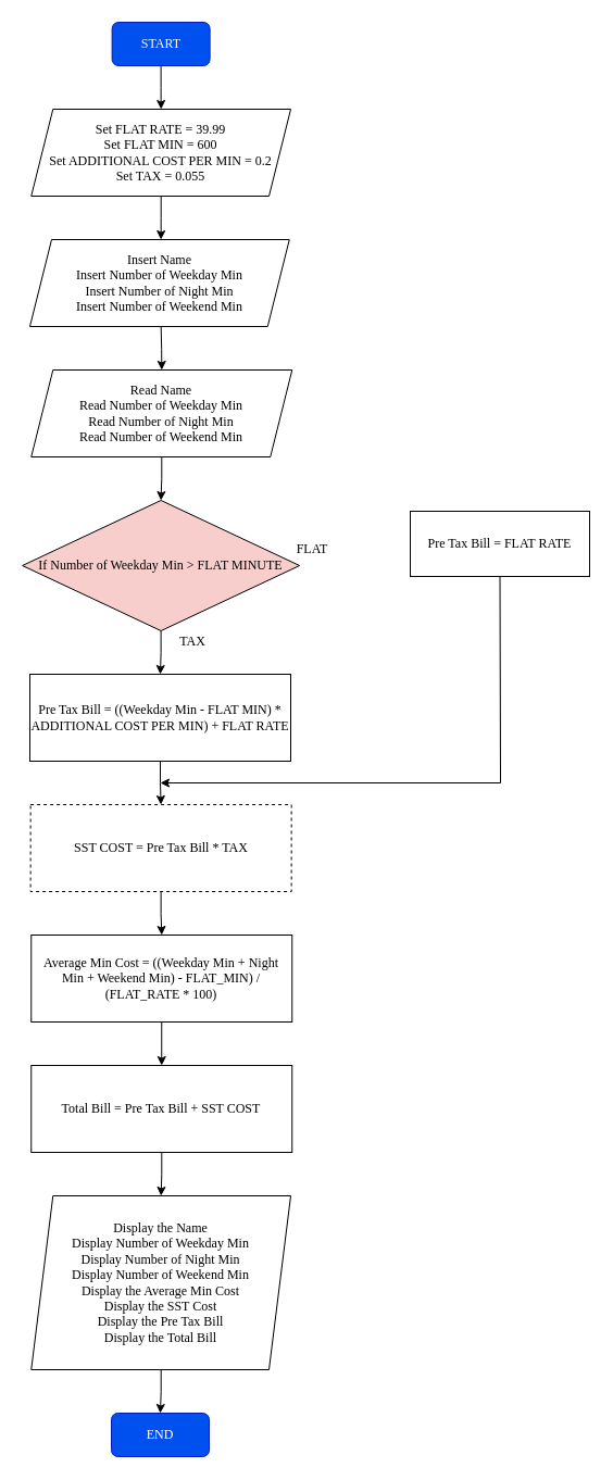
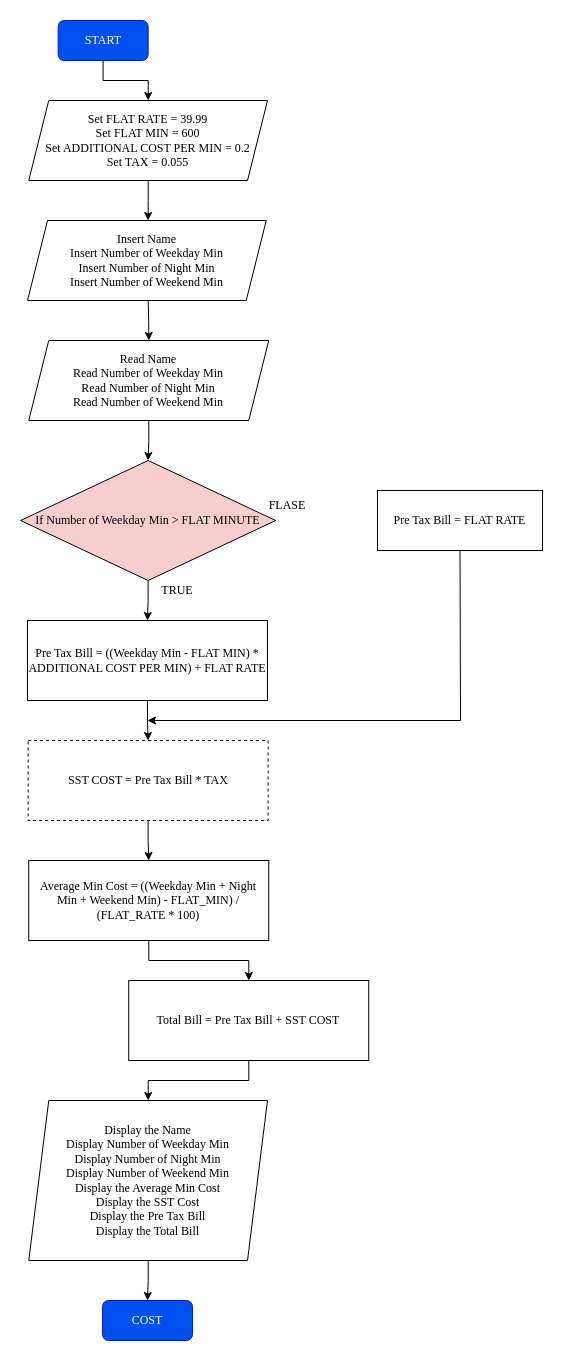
- <mxCell id="3" value="START" style="rounded=1;whiteSpace=wrap;html=1;fillColor=#0050ef;strokeColor=#001DBC;fontColor=#ffffff;fontFamily=Times New Roman;" vertex="1" parent="1"><mxGeometry x="102.63" width="90" height="40" as="geometry" y="20" /></mxCell>
+ <mxCell id="3" value="START" style="rounded=1;whiteSpace=wrap;html=1;fillColor=#0050ef;strokeColor=#001DBC;fontColor=#ffffff;fontFamily=Times New Roman;" vertex="1" parent="1"><mxGeometry x="57.63" y="20" width="90" height="40" as="geometry" /></mxCell>
- <mxCell id="12" value="Pre Tax Bill = FLAT RATE" style="rounded=0;whiteSpace=wrap;html=1;fontFamily=Times New Roman;" vertex="1" parent="1"><mxGeometry x="377" y="470" width="165" height="60" as="geometry" /></mxCell>
+ <mxCell id="12" value="Pre Tax Bill = FLAT RATE" style="rounded=0;whiteSpace=wrap;html=1;fontFamily=Times New Roman;" vertex="1" parent="1"><mxGeometry x="377" y="490" width="165" height="60" as="geometry" /></mxCell>
- <mxCell id="24" value="FLAT" style="text;html=1;strokeColor=none;fillColor=none;align=center;verticalAlign=middle;whiteSpace=wrap;rounded=0;fontFamily=Times New Roman;" vertex="1" parent="1"><mxGeometry x="257" y="490" width="60" height="30" as="geometry" /></mxCell>
+ <mxCell id="24" value="FLASE" style="text;html=1;strokeColor=none;fillColor=none;align=center;verticalAlign=middle;whiteSpace=wrap;rounded=0;fontFamily=Times New Roman;" vertex="1" parent="1"><mxGeometry x="257" y="490" width="60" height="30" as="geometry" /></mxCell>
- <mxCell id="25" value="TAX" style="text;html=1;strokeColor=none;fillColor=none;align=center;verticalAlign=middle;whiteSpace=wrap;rounded=0;fontFamily=Times New Roman;" vertex="1" parent="1"><mxGeometry x="147" y="575" width="60" height="30" as="geometry" /></mxCell>
+ <mxCell id="25" value="TRUE" style="text;html=1;strokeColor=none;fillColor=none;align=center;verticalAlign=middle;whiteSpace=wrap;rounded=0;fontFamily=Times New Roman;" vertex="1" parent="1"><mxGeometry x="147" y="575" width="60" height="30" as="geometry" /></mxCell>
- <mxCell id="20" value="Total Bill = Pre Tax Bill + SST COST" style="rounded=0;whiteSpace=wrap;html=1;fontFamily=Times New Roman;" vertex="1" parent="1"><mxGeometry x="28.25" y="980" width="240" height="80" as="geometry" /></mxCell>
+ <mxCell id="20" value="Total Bill = Pre Tax Bill + SST COST" style="rounded=0;whiteSpace=wrap;html=1;fontFamily=Times New Roman;" vertex="1" parent="1"><mxGeometry x="128.25" y="980" width="240" height="80" as="geometry" /></mxCell>
- <mxCell id="4" value="END" style="rounded=1;whiteSpace=wrap;html=1;fillColor=#0050ef;strokeColor=#001DBC;fontColor=#ffffff;fontFamily=Times New Roman;" vertex="1" parent="1"><mxGeometry x="102" y="1300" width="90" height="40" as="geometry" /></mxCell>
+ <mxCell id="4" value="COST" style="rounded=1;whiteSpace=wrap;html=1;fillColor=#0050ef;strokeColor=#001DBC;fontColor=#ffffff;fontFamily=Times New Roman;" vertex="1" parent="1"><mxGeometry x="102" y="1300" width="90" height="40" as="geometry" /></mxCell>
